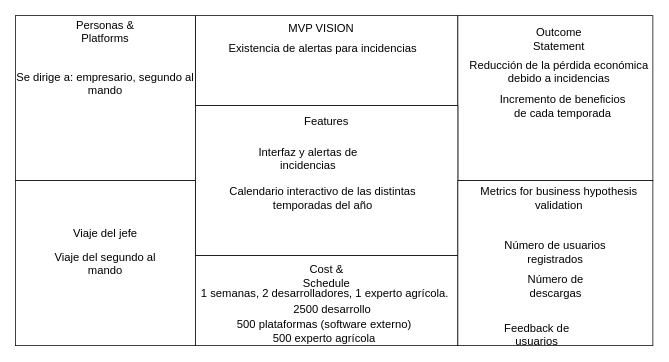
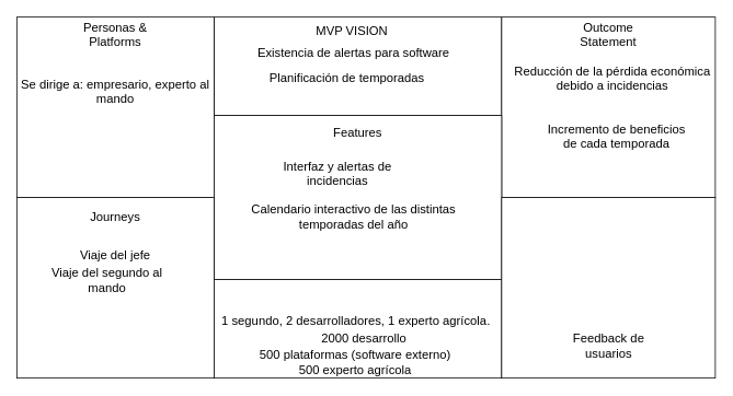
- <mxCell id="14" value="Outcome Statement" style="text;html=1;strokeColor=none;fillColor=none;align=center;verticalAlign=middle;whiteSpace=wrap;rounded=0;fontSize=15;" parent="1" vertex="1"><mxGeometry x="725" y="41" width="40" height="20" as="geometry" /></mxCell>
+ <mxCell id="14" value="Outcome Statement" style="text;html=1;strokeColor=none;fillColor=none;align=center;verticalAlign=middle;whiteSpace=wrap;rounded=0;fontSize=15;" parent="1" vertex="1"><mxGeometry x="720" y="31" width="40" height="20" as="geometry" /></mxCell>
- <mxCell id="17" value="Existencia de alertas para incidencias" style="text;html=1;strokeColor=none;fillColor=none;align=center;verticalAlign=middle;whiteSpace=wrap;rounded=0;fontSize=15;" parent="1" vertex="1"><mxGeometry x="260" y="53" width="340" height="20" as="geometry" /></mxCell>
+ <mxCell id="17" value="Existencia de alertas para software" style="text;html=1;strokeColor=none;fillColor=none;align=center;verticalAlign=middle;whiteSpace=wrap;rounded=0;fontSize=15;" parent="1" vertex="1"><mxGeometry x="260" y="53" width="340" height="20" as="geometry" /></mxCell>
+ <mxCell id="18" value="Planificación de temporadas" style="text;html=1;strokeColor=none;fillColor=none;align=center;verticalAlign=middle;whiteSpace=wrap;rounded=0;fontSize=15;" parent="1" vertex="1"><mxGeometry x="292" y="83.5" width="260" height="20" as="geometry" /></mxCell>
- <mxCell id="16" value="Se dirige a: empresario, segundo al mando" style="text;html=1;strokeColor=none;fillColor=none;align=center;verticalAlign=middle;whiteSpace=wrap;rounded=0;fontSize=15;" parent="1" vertex="1"><mxGeometry x="20" y="100" width="240" height="20" as="geometry" /></mxCell>
+ <mxCell id="16" value="Se dirige a: empresario, experto al mando" style="text;html=1;strokeColor=none;fillColor=none;align=center;verticalAlign=middle;whiteSpace=wrap;rounded=0;fontSize=15;" parent="1" vertex="1"><mxGeometry x="20" y="100" width="240" height="20" as="geometry" /></mxCell>
- <mxCell id="20" value="Incremento de beneficios de cada temporada" style="text;html=1;strokeColor=none;fillColor=none;align=center;verticalAlign=middle;whiteSpace=wrap;rounded=0;fontSize=15;" parent="1" vertex="1"><mxGeometry x="660" y="130" width="180" height="20" as="geometry" /></mxCell>
+ <mxCell id="20" value="Incremento de beneficios de cada temporada" style="text;html=1;strokeColor=none;fillColor=none;align=center;verticalAlign=middle;whiteSpace=wrap;rounded=0;fontSize=15;" parent="1" vertex="1"><mxGeometry x="660" y="155" width="180" height="20" as="geometry" /></mxCell>
+ <mxCell id="13" value="Journeys" style="text;html=1;strokeColor=none;fillColor=none;align=center;verticalAlign=middle;whiteSpace=wrap;rounded=0;fontSize=15;" parent="1" vertex="1"><mxGeometry x="120" y="253" width="40" height="20" as="geometry" /></mxCell>
- <mxCell id="15" value="Metrics for business hypothesis validation" style="text;html=1;strokeColor=none;fillColor=none;align=center;verticalAlign=middle;whiteSpace=wrap;rounded=0;fontSize=15;" parent="1" vertex="1"><mxGeometry x="630" y="253" width="230" height="20" as="geometry" /></mxCell>
- <mxCell id="21" value="Número de usuarios registrados" style="text;html=1;strokeColor=none;fillColor=none;align=center;verticalAlign=middle;whiteSpace=wrap;rounded=0;fontSize=15;" parent="1" vertex="1"><mxGeometry x="640" y="325" width="200" height="20" as="geometry" /></mxCell>
- <mxCell id="23" value="Viaje del segundo al mando" style="text;html=1;strokeColor=none;fillColor=none;align=center;verticalAlign=middle;whiteSpace=wrap;rounded=0;fontSize=15;" parent="1" vertex="1"><mxGeometry x="70" y="340" width="140" height="20" as="geometry" /></mxCell>
+ <mxCell id="23" value="Viaje del segundo al mando" style="text;html=1;strokeColor=none;fillColor=none;align=center;verticalAlign=middle;whiteSpace=wrap;rounded=0;fontSize=15;" parent="1" vertex="1"><mxGeometry x="60" y="330" width="140" height="20" as="geometry" /></mxCell>
- <mxCell id="12" value="Cost &amp;amp; Schedule" style="text;html=1;strokeColor=none;fillColor=none;align=center;verticalAlign=middle;whiteSpace=wrap;rounded=0;fontSize=15;" parent="1" vertex="1"><mxGeometry x="415" y="357" width="40" height="20" as="geometry" /></mxCell>
- <mxCell id="28" value="Número de descargas" style="text;html=1;strokeColor=none;fillColor=none;align=center;verticalAlign=middle;whiteSpace=wrap;rounded=0;fontSize=15;" parent="1" vertex="1"><mxGeometry x="687.5" y="370" width="105" height="20" as="geometry" /></mxCell>
- <mxCell id="26" value="1 semanas, 2 desarrolladores, 1 experto agrícola.&amp;nbsp;" style="text;html=1;strokeColor=none;fillColor=none;align=center;verticalAlign=middle;whiteSpace=wrap;rounded=0;fontSize=15;" parent="1" vertex="1"><mxGeometry x="250" y="380" width="370" height="20" as="geometry" /></mxCell>
+ <mxCell id="26" value="1 segundo, 2 desarrolladores, 1 experto agrícola.&amp;nbsp;" style="text;html=1;strokeColor=none;fillColor=none;align=center;verticalAlign=middle;whiteSpace=wrap;rounded=0;fontSize=15;" parent="1" vertex="1"><mxGeometry x="250" y="380" width="370" height="20" as="geometry" /></mxCell>
- <mxCell id="27" value="&lt;div&gt;&amp;nbsp;2500 desarrollo&lt;/div&gt;&lt;div&gt;&lt;br&gt;&lt;/div&gt;" style="text;html=1;strokeColor=none;fillColor=none;align=center;verticalAlign=middle;whiteSpace=wrap;rounded=0;fontSize=15;" parent="1" vertex="1"><mxGeometry x="352.5" y="410" width="175" height="20" as="geometry" /></mxCell>
+ <mxCell id="27" value="&lt;div&gt;&amp;nbsp;2000 desarrollo&lt;/div&gt;&lt;div&gt;&lt;br&gt;&lt;/div&gt;" style="text;html=1;strokeColor=none;fillColor=none;align=center;verticalAlign=middle;whiteSpace=wrap;rounded=0;fontSize=15;" parent="1" vertex="1"><mxGeometry x="352.5" y="410" width="175" height="20" as="geometry" /></mxCell>
- <mxCell id="30" value="Feedback de usuarios" style="text;html=1;strokeColor=none;fillColor=none;align=center;verticalAlign=middle;whiteSpace=wrap;rounded=0;fontSize=15;" vertex="1" parent="1"><mxGeometry x="662.5" y="435" width="105" height="20" as="geometry" /></mxCell>
+ <mxCell id="30" value="Feedback de usuarios" style="text;html=1;strokeColor=none;fillColor=none;align=center;verticalAlign=middle;whiteSpace=wrap;rounded=0;fontSize=15;" vertex="1" parent="1"><mxGeometry x="687.5" y="410" width="105" height="20" as="geometry" /></mxCell>
